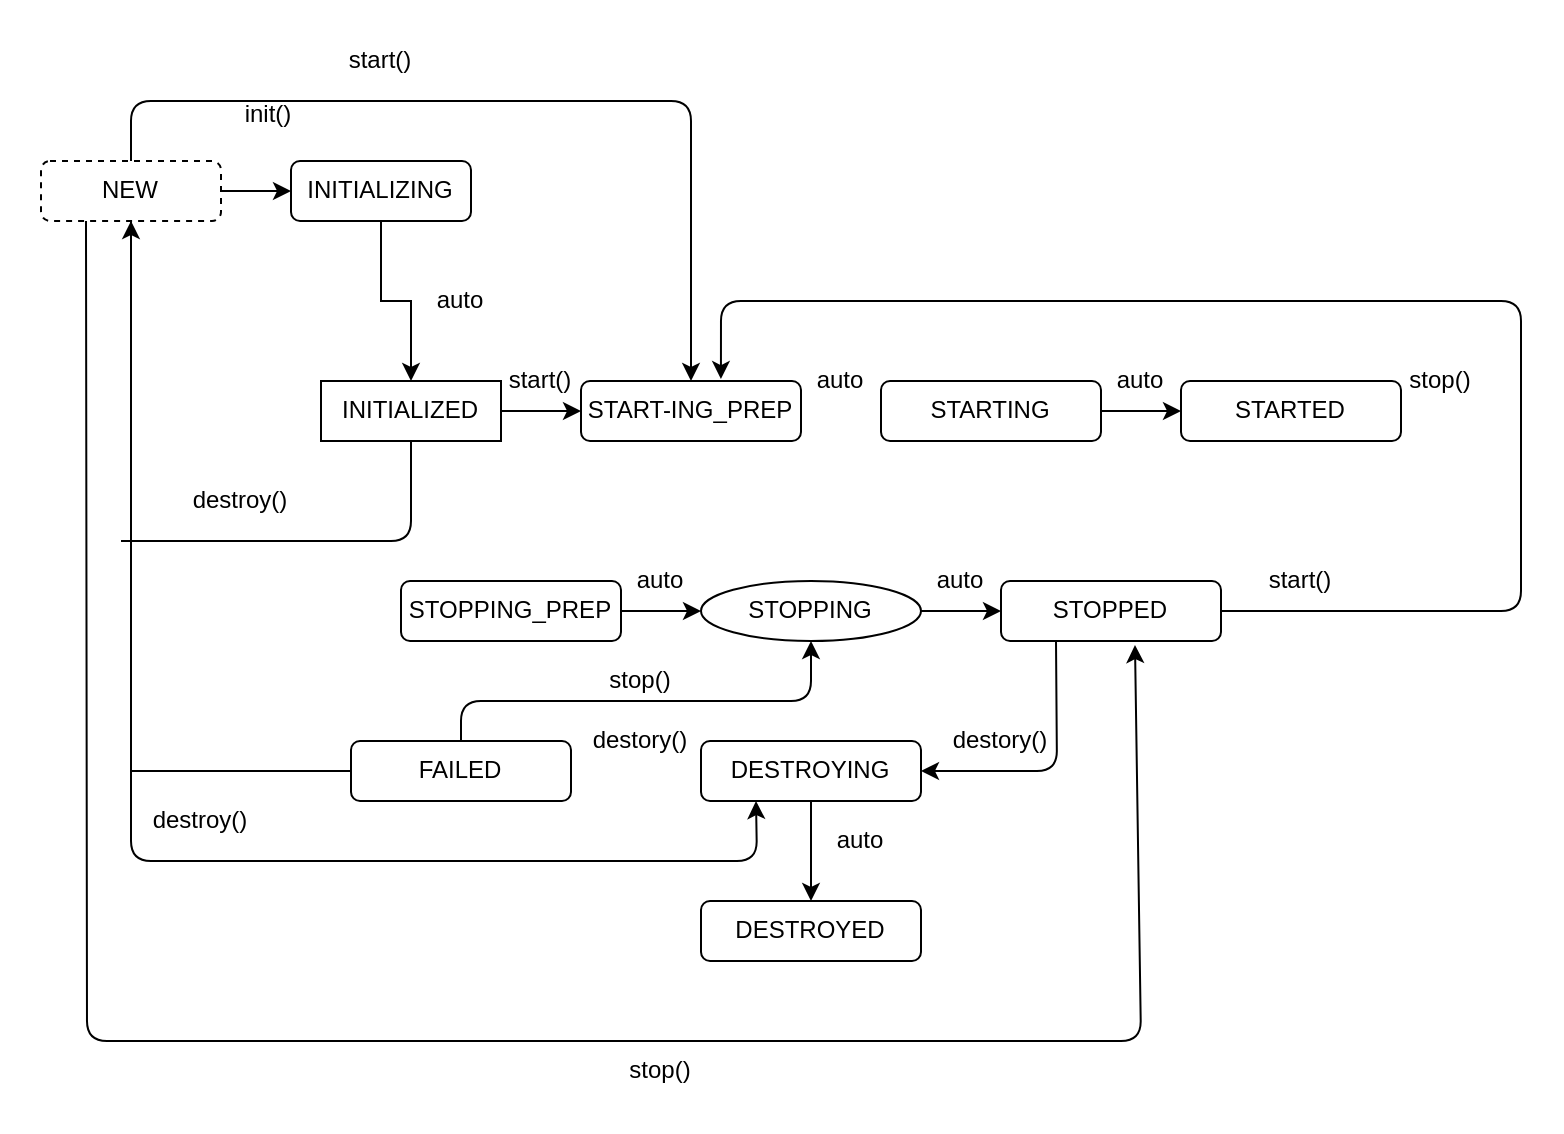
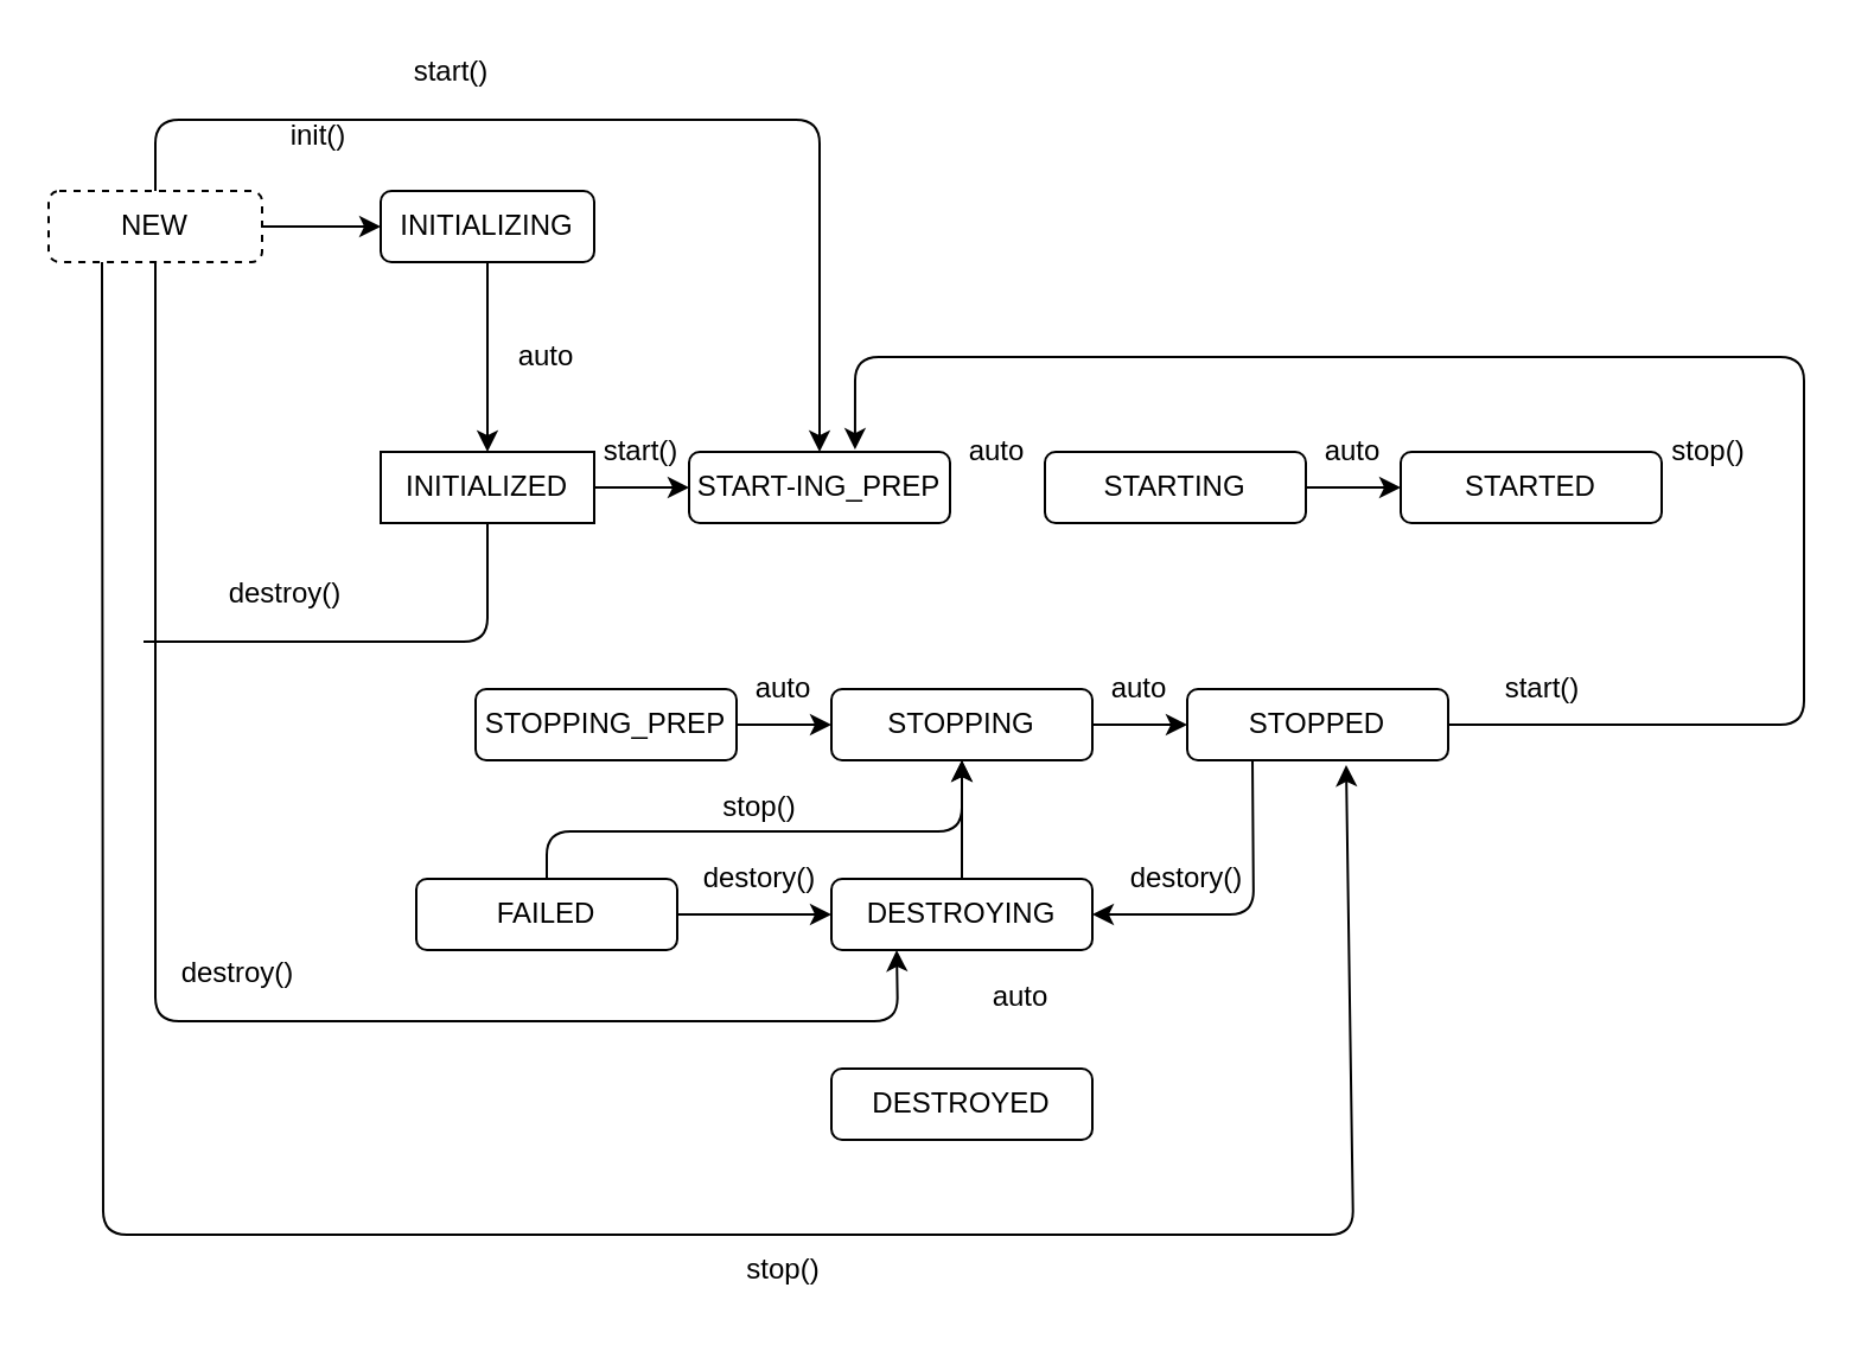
- <mxCell id="4" value="INITIALIZING" style="rounded=1;whiteSpace=wrap;html=1;gradientColor=none;" vertex="1" parent="1"><mxGeometry x="145" y="80" width="90" height="30" as="geometry" /></mxCell>
+ <mxCell id="4" value="INITIALIZING" style="rounded=1;whiteSpace=wrap;html=1;gradientColor=none;" vertex="1" parent="1"><mxGeometry x="160" y="80" width="90" height="30" as="geometry" /></mxCell>
- <mxCell id="14" value="STOPPING" style="ellipse;whiteSpace=wrap;html=1;gradientColor=none;" vertex="1" parent="1"><mxGeometry x="350" y="290" width="110" height="30" as="geometry" /></mxCell>
+ <mxCell id="14" value="STOPPING" style="rounded=1;whiteSpace=wrap;html=1;gradientColor=none;" vertex="1" parent="1"><mxGeometry x="350" y="290" width="110" height="30" as="geometry" /></mxCell>
- <mxCell id="16" value="" style="edgeStyle=orthogonalEdgeStyle;rounded=0;orthogonalLoop=1;jettySize=auto;html=1;" edge="1" parent="1" source="17" target="2"><mxGeometry relative="1" as="geometry" /></mxCell>
+ <mxCell id="16" value="" style="edgeStyle=orthogonalEdgeStyle;rounded=0;orthogonalLoop=1;jettySize=auto;html=1;" edge="1" parent="1" source="17" target="20"><mxGeometry relative="1" as="geometry" /></mxCell>
- <mxCell id="19" value="" style="edgeStyle=orthogonalEdgeStyle;rounded=0;orthogonalLoop=1;jettySize=auto;html=1;" edge="1" parent="1" source="20" target="18"><mxGeometry relative="1" as="geometry" /></mxCell>
+ <mxCell id="19" value="" style="edgeStyle=orthogonalEdgeStyle;rounded=0;orthogonalLoop=1;jettySize=auto;html=1;" edge="1" parent="1" source="20" target="14"><mxGeometry relative="1" as="geometry" /></mxCell>
